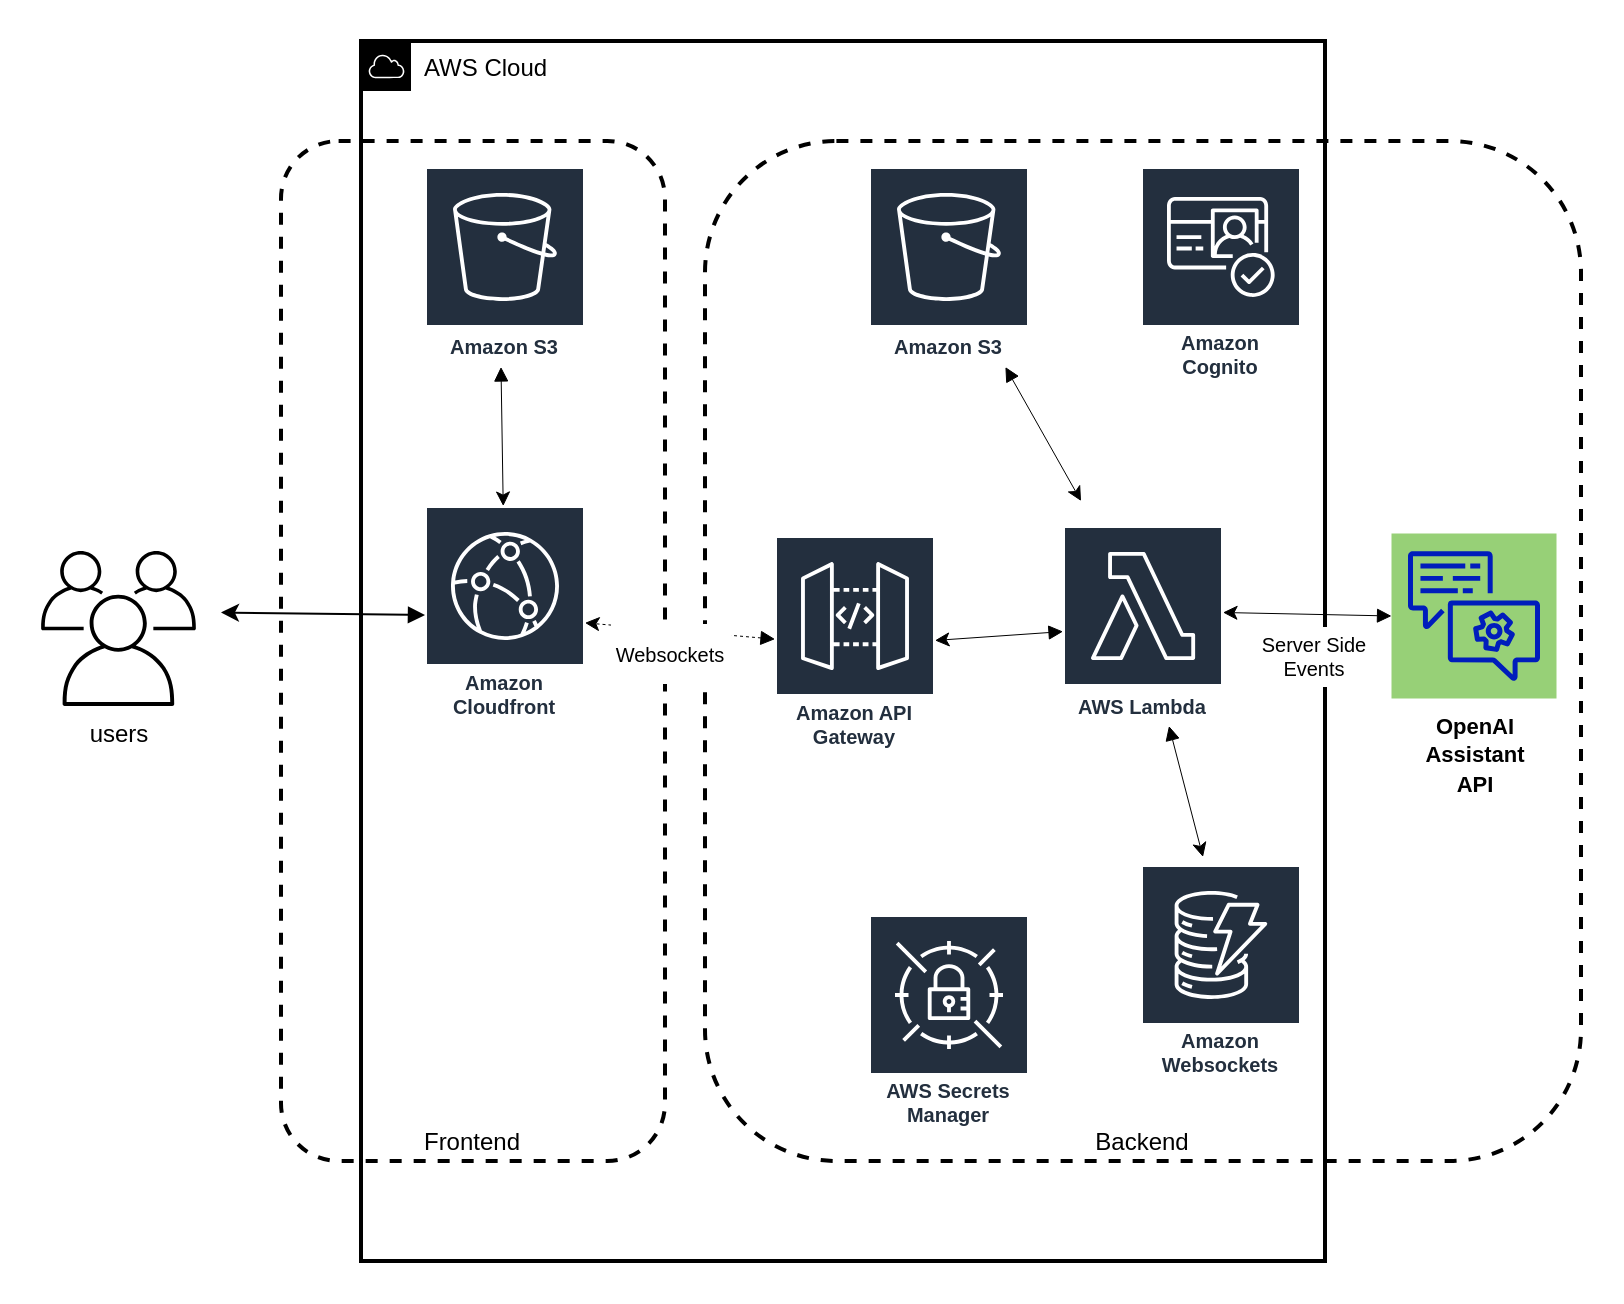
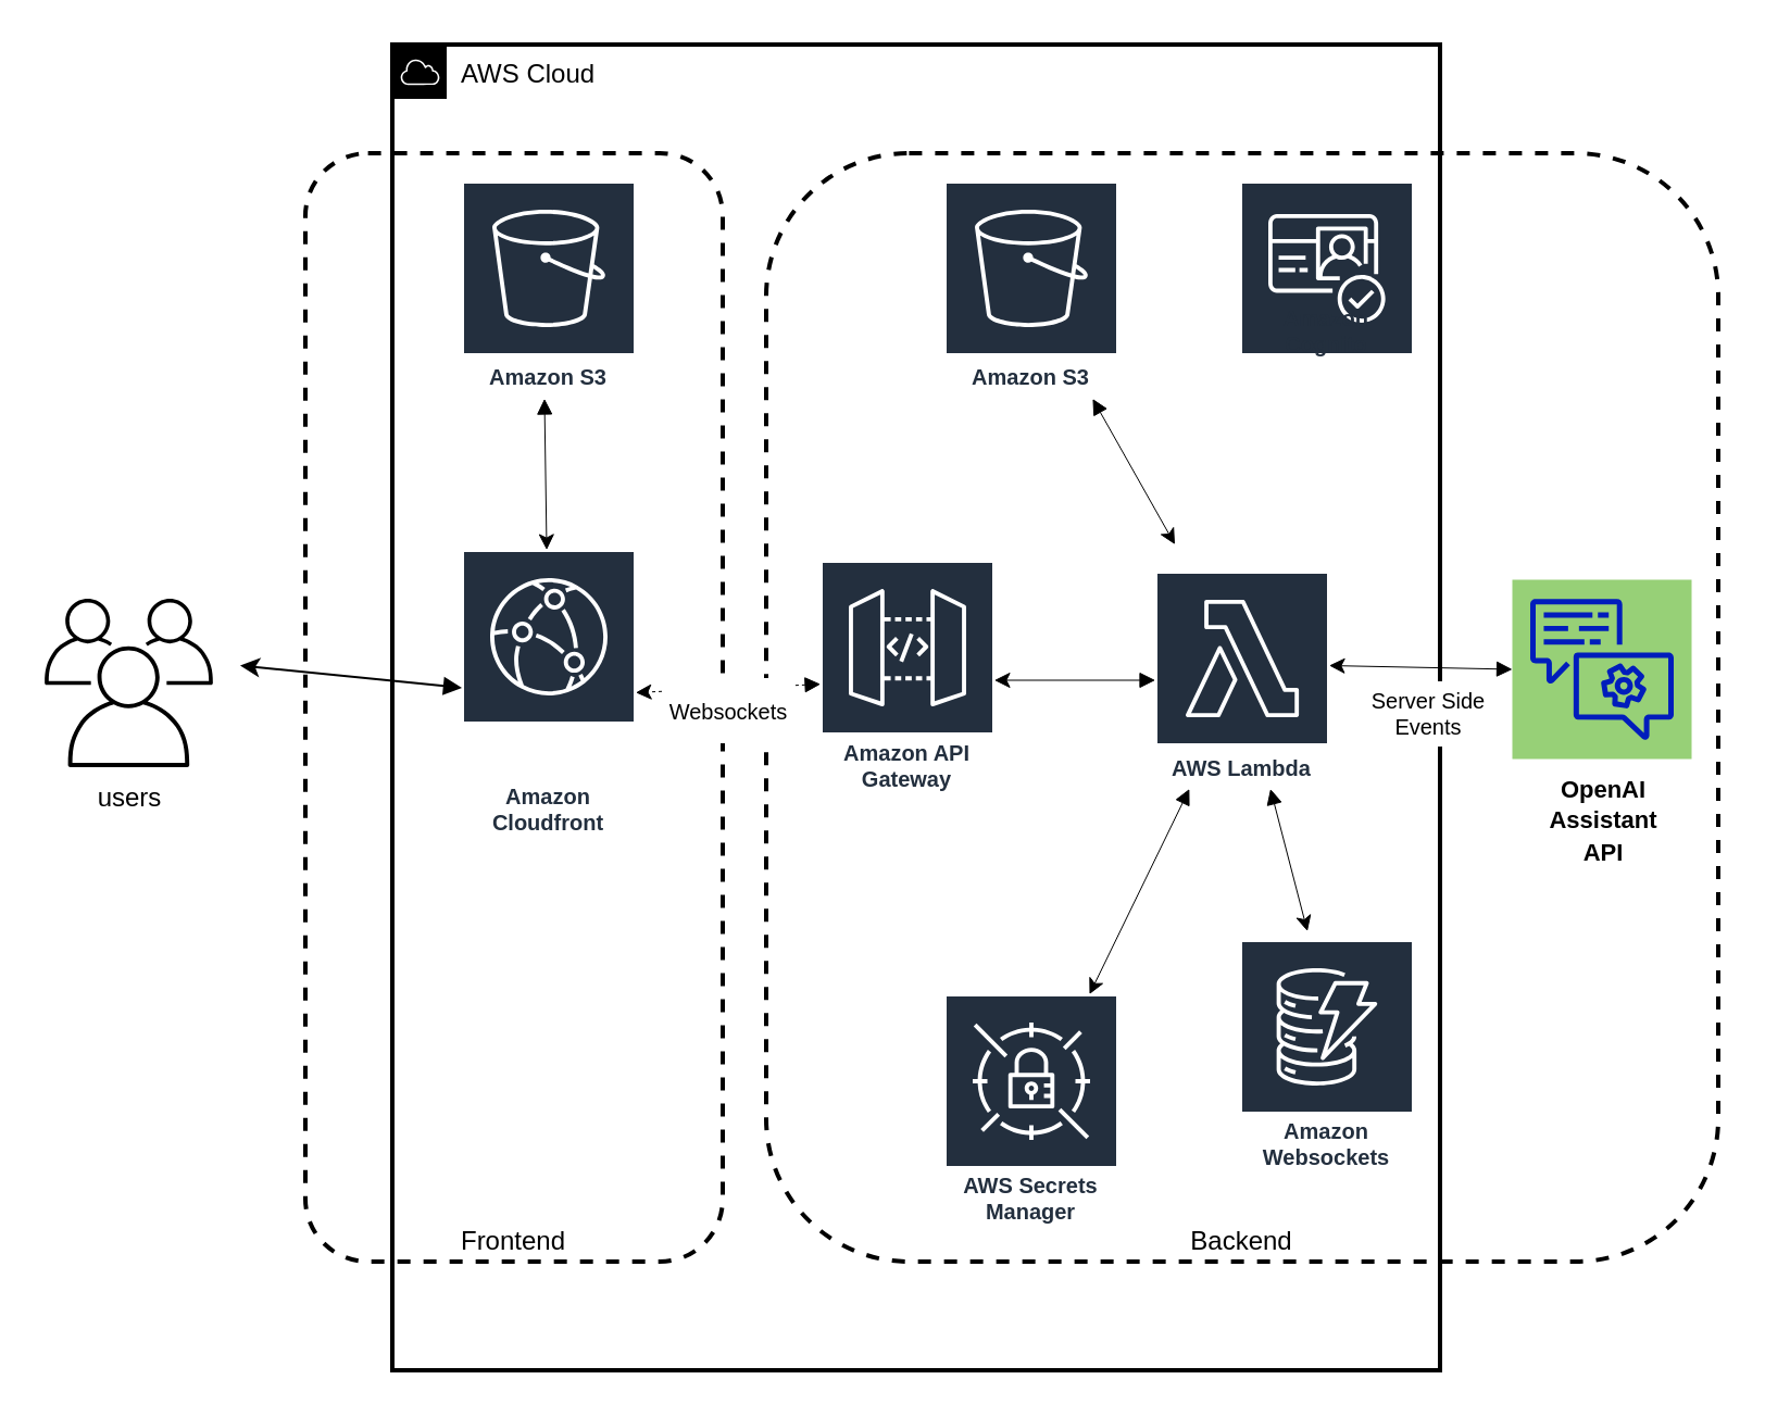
- <mxCell id="7" value="Amazon Cognito" style="sketch=0;outlineConnect=0;fontColor=#232F3E;gradientColor=none;strokeColor=#ffffff;fillColor=#232F3E;dashed=0;verticalLabelPosition=middle;verticalAlign=bottom;align=center;html=1;whiteSpace=wrap;fontSize=10;fontStyle=1;spacing=3;shape=mxgraph.aws4.productIcon;prIcon=mxgraph.aws4.cognito;" vertex="1" parent="1"><mxGeometry x="570" y="83" width="80" height="110" as="geometry" /></mxCell>
+ <mxCell id="7" value="Amazon Cognito" style="sketch=0;outlineConnect=0;fontColor=#232F3E;gradientColor=none;strokeColor=#ffffff;fillColor=#232F3E;dashed=0;verticalLabelPosition=middle;verticalAlign=bottom;align=center;html=1;whiteSpace=wrap;fontSize=10;fontStyle=1;spacing=3;shape=mxgraph.aws4.productIcon;prIcon=mxgraph.aws4.cognito;" vertex="1" parent="1"><mxGeometry x="570" y="83" width="80" height="85" as="geometry" /></mxCell>
- <mxCell id="8" value="Amazon Cloudfront" style="sketch=0;outlineConnect=0;fontColor=#232F3E;gradientColor=none;strokeColor=#ffffff;fillColor=#232F3E;dashed=0;verticalLabelPosition=middle;verticalAlign=bottom;align=center;html=1;whiteSpace=wrap;fontSize=10;fontStyle=1;spacing=3;shape=mxgraph.aws4.productIcon;prIcon=mxgraph.aws4.cloudfront;" vertex="1" parent="1"><mxGeometry x="212" y="252.5" width="80" height="110" as="geometry" /></mxCell>
+ <mxCell id="8" value="Amazon Cloudfront" style="sketch=0;outlineConnect=0;fontColor=#232F3E;gradientColor=none;strokeColor=#ffffff;fillColor=#232F3E;dashed=0;verticalLabelPosition=middle;verticalAlign=bottom;align=center;html=1;whiteSpace=wrap;fontSize=10;fontStyle=1;spacing=3;shape=mxgraph.aws4.productIcon;prIcon=mxgraph.aws4.cloudfront;" vertex="1" parent="1"><mxGeometry x="212" y="252.5" width="80" height="135" as="geometry" /></mxCell>
- <mxCell id="9" value="Amazon API Gateway" style="sketch=0;outlineConnect=0;fontColor=#232F3E;gradientColor=none;strokeColor=#ffffff;fillColor=#232F3E;dashed=0;verticalLabelPosition=middle;verticalAlign=bottom;align=center;html=1;whiteSpace=wrap;fontSize=10;fontStyle=1;spacing=3;shape=mxgraph.aws4.productIcon;prIcon=mxgraph.aws4.api_gateway;" vertex="1" parent="1"><mxGeometry x="387" y="267.5" width="80" height="110" as="geometry" /></mxCell>
+ <mxCell id="9" value="Amazon API Gateway" style="sketch=0;outlineConnect=0;fontColor=#232F3E;gradientColor=none;strokeColor=#ffffff;fillColor=#232F3E;dashed=0;verticalLabelPosition=middle;verticalAlign=bottom;align=center;html=1;whiteSpace=wrap;fontSize=10;fontStyle=1;spacing=3;shape=mxgraph.aws4.productIcon;prIcon=mxgraph.aws4.api_gateway;" vertex="1" parent="1"><mxGeometry x="377" y="257.5" width="80" height="110" as="geometry" /></mxCell>
+ <mxCell id="16" value="" style="edgeStyle=none;orthogonalLoop=1;jettySize=auto;html=1;rounded=0;startArrow=block;strokeWidth=0.5;strokeColor=#000000;fillColor=default;" edge="1" parent="1" source="11" target="14"><mxGeometry width="80" relative="1" as="geometry"><mxPoint x="542" y="365" as="sourcePoint" /><mxPoint x="490" y="410" as="targetPoint" /><Array as="points" /></mxGeometry></mxCell>
